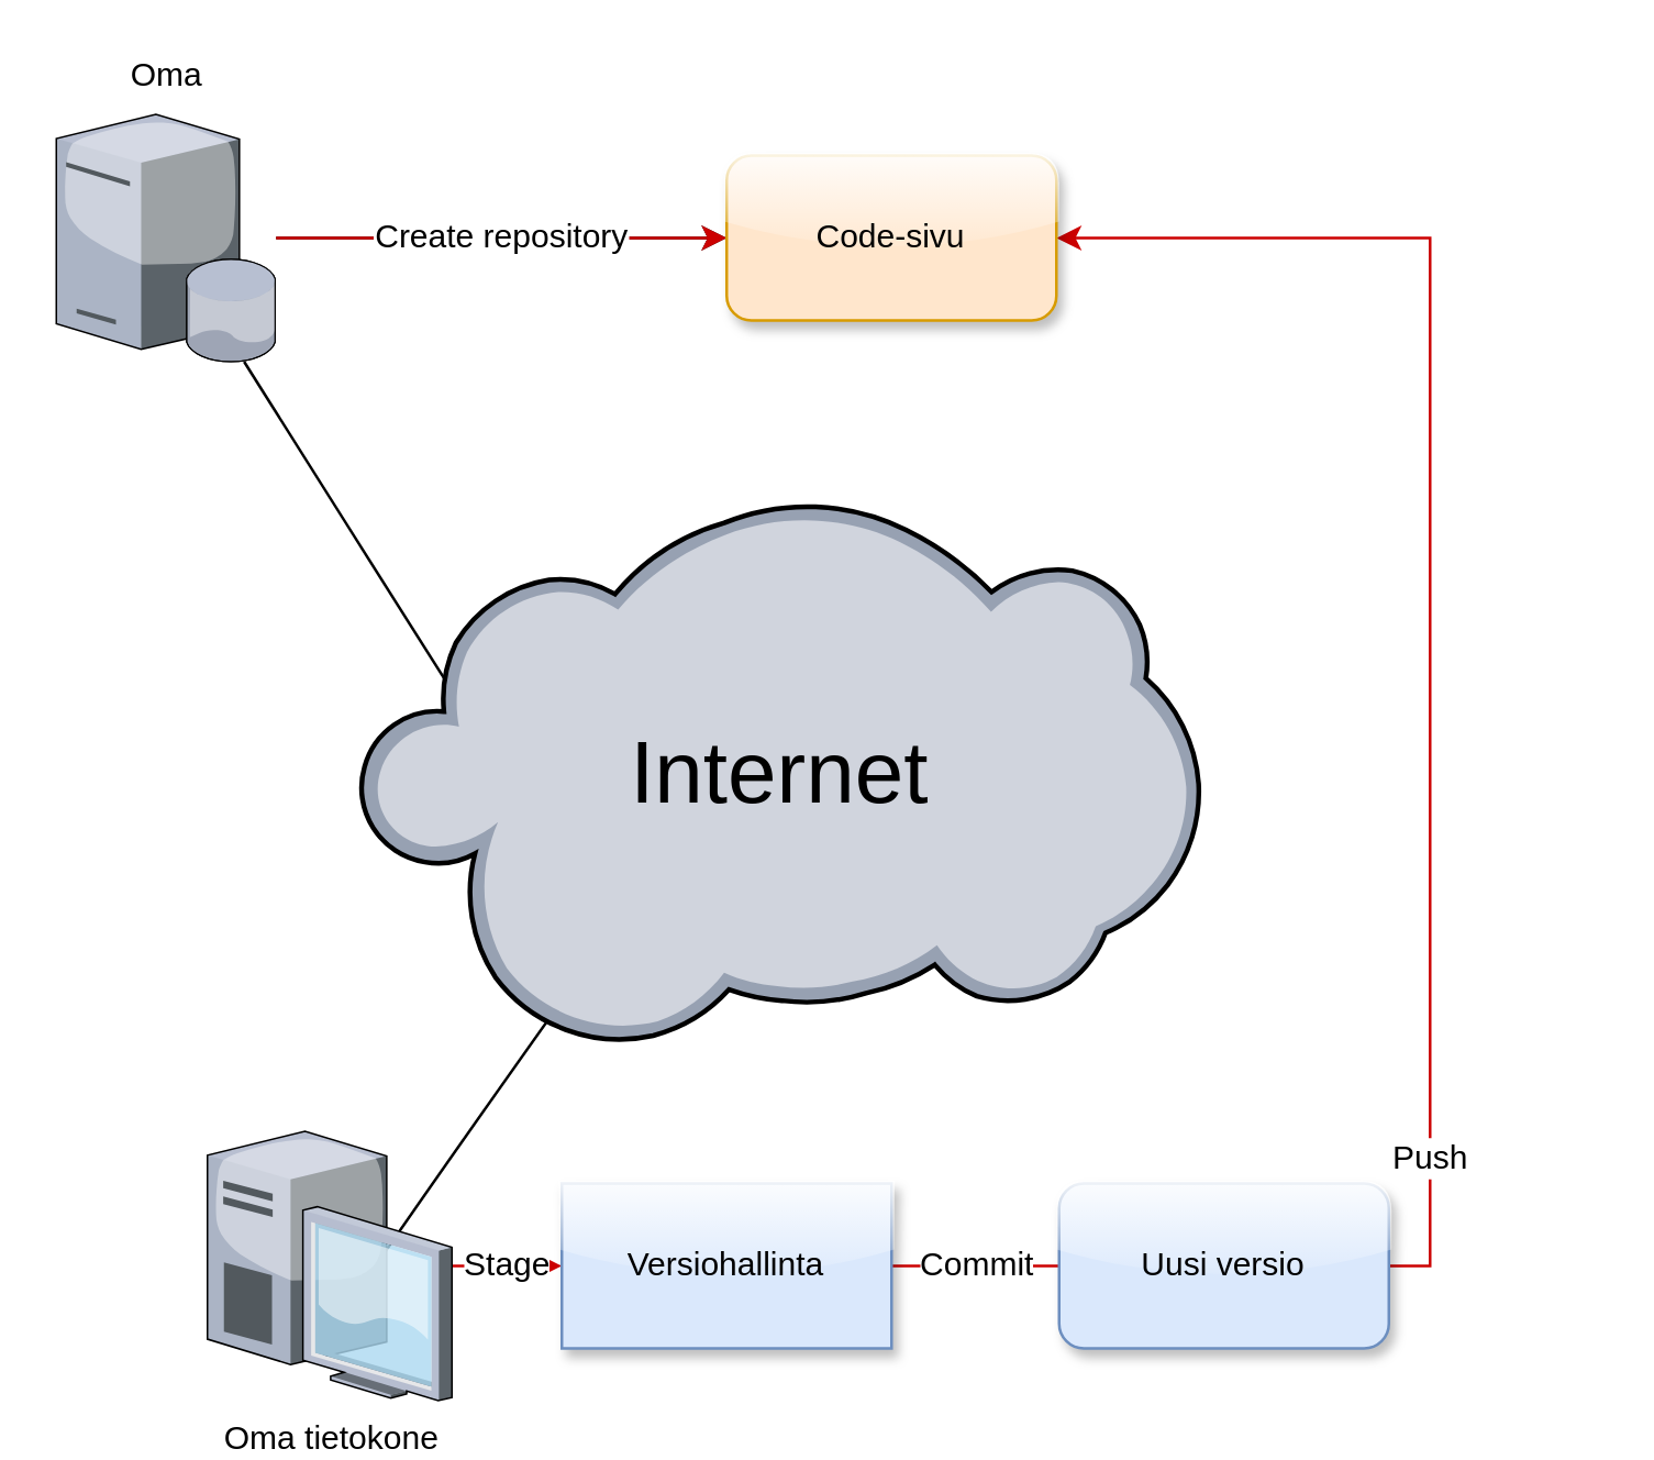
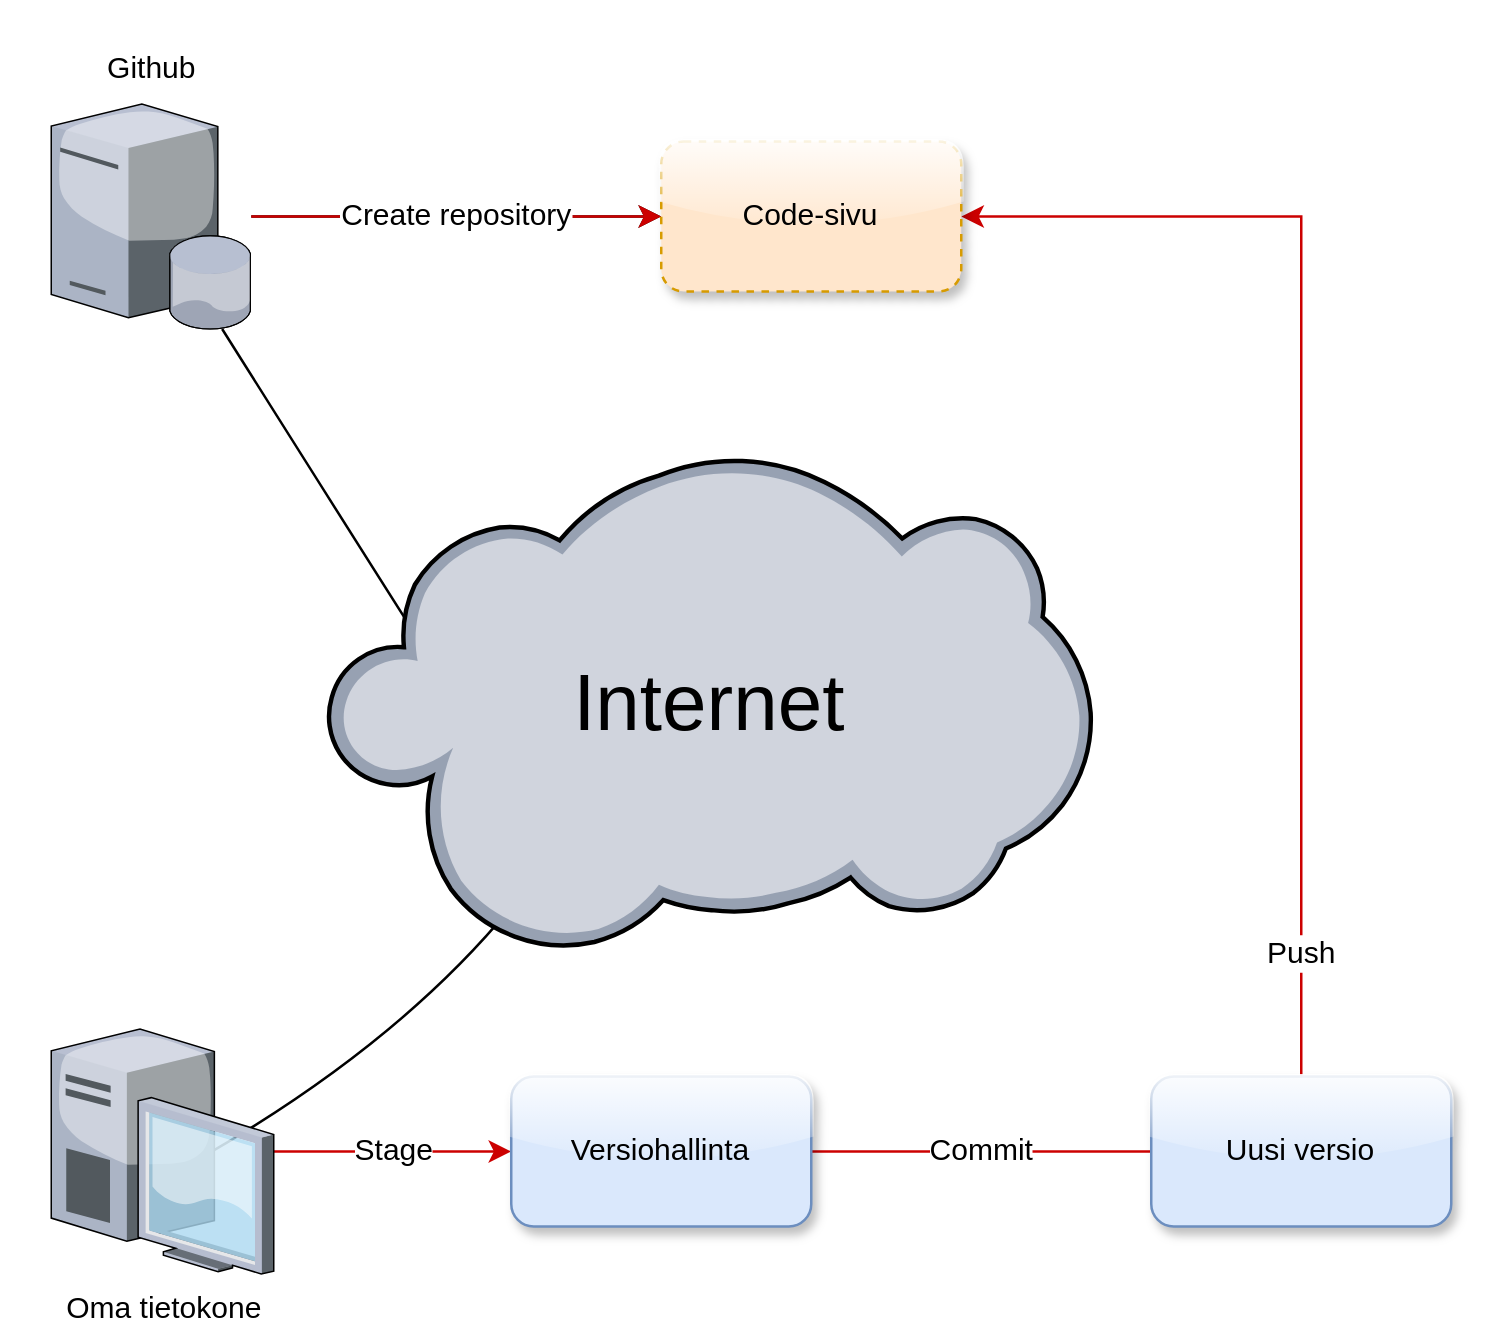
- <mxCell id="4" value="&lt;font style=&quot;font-size: 12px;&quot;&gt;Oma&lt;/font&gt;" style="verticalLabelPosition=top;sketch=0;aspect=fixed;html=1;verticalAlign=bottom;strokeColor=none;align=center;outlineConnect=0;shape=mxgraph.citrix.database_server;fontSize=32;labelPosition=center;" vertex="1" parent="1"><mxGeometry x="20" y="20" width="80" height="90" as="geometry" /></mxCell>
+ <mxCell id="4" value="&lt;font style=&quot;font-size: 12px;&quot;&gt;Github&lt;/font&gt;" style="verticalLabelPosition=top;sketch=0;aspect=fixed;html=1;verticalAlign=bottom;strokeColor=none;align=center;outlineConnect=0;shape=mxgraph.citrix.database_server;fontSize=32;labelPosition=center;" vertex="1" parent="1"><mxGeometry x="20" y="20" width="80" height="90" as="geometry" /></mxCell>
- <mxCell id="10" value="Code-sivu" style="rounded=1;whiteSpace=wrap;html=1;fontSize=12;fillColor=#ffe6cc;strokeColor=#d79b00;glass=1;shadow=1;" vertex="1" parent="1"><mxGeometry x="264" y="35" width="120" height="60" as="geometry" /></mxCell>
+ <mxCell id="10" value="Code-sivu" style="rounded=1;whiteSpace=wrap;html=1;fontSize=12;fillColor=#ffe6cc;strokeColor=#d79b00;glass=1;shadow=1;dashed=1;" vertex="1" parent="1"><mxGeometry x="264" y="35" width="120" height="60" as="geometry" /></mxCell>
- <mxCell id="12" value="Oma tietokone" style="verticalLabelPosition=bottom;sketch=0;aspect=fixed;html=1;verticalAlign=top;strokeColor=none;align=center;outlineConnect=0;shape=mxgraph.citrix.desktop;fontSize=12;" vertex="1" parent="1"><mxGeometry x="75" y="390" width="89" height="98" as="geometry" /></mxCell>
+ <mxCell id="12" value="Oma tietokone" style="verticalLabelPosition=bottom;sketch=0;aspect=fixed;html=1;verticalAlign=top;strokeColor=none;align=center;outlineConnect=0;shape=mxgraph.citrix.desktop;fontSize=12;" vertex="1" parent="1"><mxGeometry x="20" y="390" width="89" height="98" as="geometry" /></mxCell>
- <mxCell id="7" value="Versiohallinta" style="whiteSpace=wrap;html=1;fontSize=12;fillColor=#dae8fc;strokeColor=#6c8ebf;glass=1;shadow=1;rounded=0;" vertex="1" parent="1"><mxGeometry x="204" y="409" width="120" height="60" as="geometry" /></mxCell>
+ <mxCell id="7" value="Versiohallinta" style="rounded=1;whiteSpace=wrap;html=1;fontSize=12;fillColor=#dae8fc;strokeColor=#6c8ebf;glass=1;shadow=1;" vertex="1" parent="1"><mxGeometry x="204" y="409" width="120" height="60" as="geometry" /></mxCell>
- <mxCell id="9" value="Uusi versio" style="rounded=1;whiteSpace=wrap;html=1;fontSize=12;fillColor=#dae8fc;strokeColor=#6c8ebf;glass=1;shadow=1;" vertex="1" parent="1"><mxGeometry x="385" y="409" width="120" height="60" as="geometry" /></mxCell>
+ <mxCell id="9" value="Uusi versio" style="rounded=1;whiteSpace=wrap;html=1;fontSize=12;fillColor=#dae8fc;strokeColor=#6c8ebf;glass=1;shadow=1;" vertex="1" parent="1"><mxGeometry x="460" y="409" width="120" height="60" as="geometry" /></mxCell>
